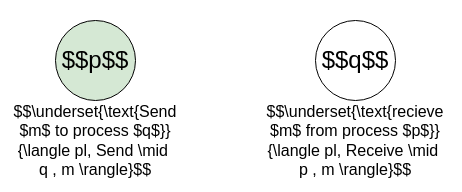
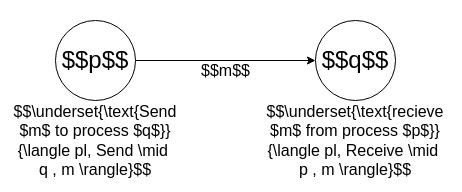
- <mxCell id="3" value="$$p$$" style="ellipse;whiteSpace=wrap;html=1;aspect=fixed;fontSize=24;fillColor=#d5e8d4;strokeColor=#000000;" vertex="1" parent="1"><mxGeometry x="55" y="20" width="80" height="80" as="geometry" /></mxCell>
+ <mxCell id="3" value="$$p$$" style="ellipse;whiteSpace=wrap;html=1;aspect=fixed;fontSize=24;fillColor=#ffffff;strokeColor=#000000;" vertex="1" parent="1"><mxGeometry x="55" y="20" width="80" height="80" as="geometry" /></mxCell>
+ <mxCell id="2" value="$$m$$" style="edgeStyle=orthogonalEdgeStyle;rounded=0;orthogonalLoop=1;jettySize=auto;html=1;exitX=1;exitY=0.5;exitDx=0;exitDy=0;entryX=0;entryY=0.5;entryDx=0;entryDy=0;labelBackgroundColor=none;fontSize=16;" edge="1" parent="1" source="3" target="4"><mxGeometry y="-10" relative="1" as="geometry"><mxPoint as="offset" /></mxGeometry></mxCell>
